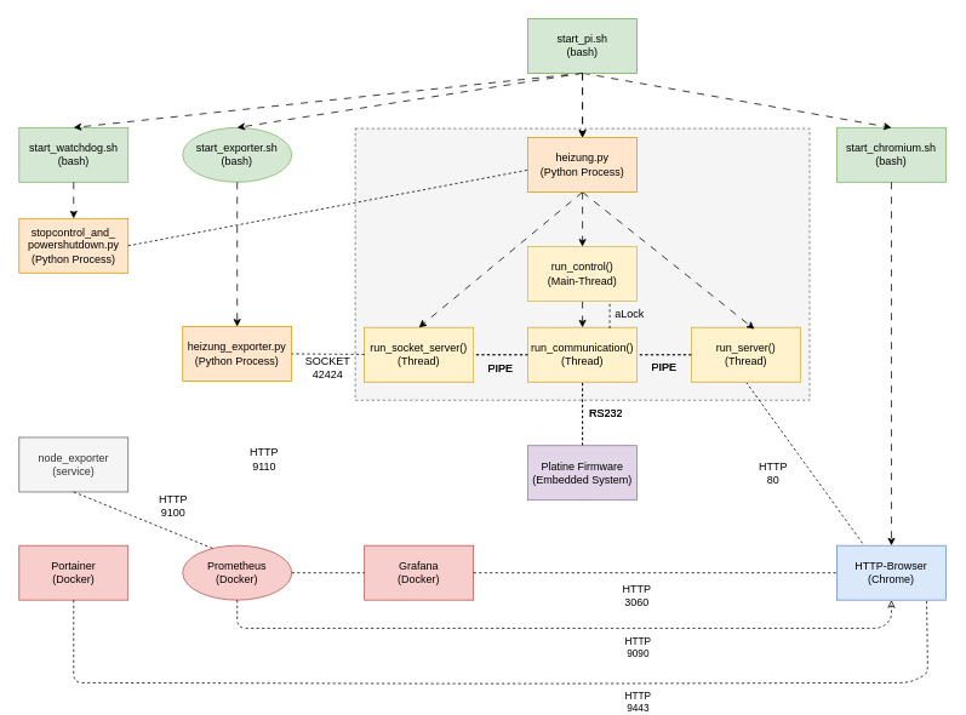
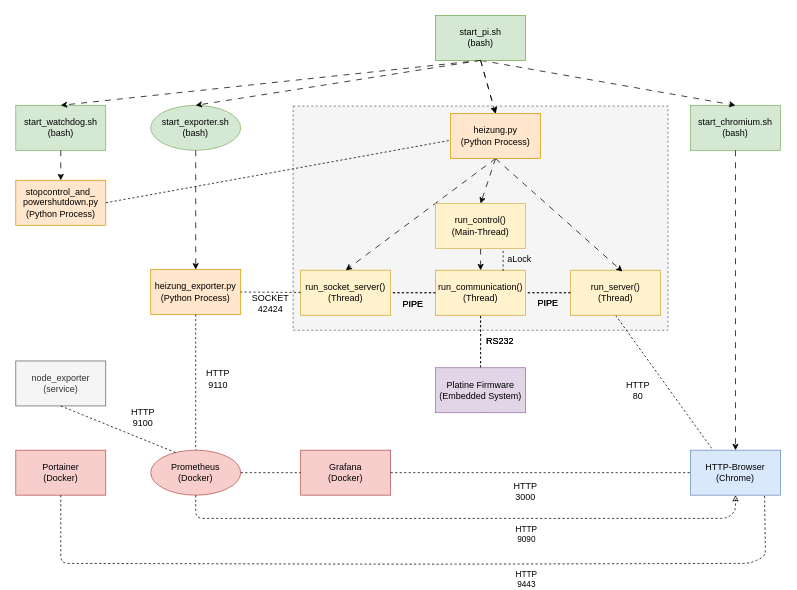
- <mxCell id="63" value="heizung.py&lt;br&gt;(Python Process)" style="rounded=0;whiteSpace=wrap;html=1;fillColor=#ffe6cc;strokeColor=#d79b00;" parent="1" vertex="1"><mxGeometry x="580" y="151" width="120" height="60" as="geometry" /></mxCell>
+ <mxCell id="63" value="heizung.py&lt;br&gt;(Python Process)" style="rounded=0;whiteSpace=wrap;html=1;fillColor=#ffe6cc;strokeColor=#d79b00;" parent="1" vertex="1"><mxGeometry x="600" y="151" width="120" height="60" as="geometry" /></mxCell>
+ <mxCell id="50" value="" style="endArrow=none;dashed=1;html=1;rounded=0;exitX=0.5;exitY=1;exitDx=0;exitDy=0;entryX=0.5;entryY=0;entryDx=0;entryDy=0;" parent="1" source="2" target="22" edge="1"><mxGeometry width="50" height="50" relative="1" as="geometry"><mxPoint x="530" y="670" as="sourcePoint" /><mxPoint x="930" y="670" as="targetPoint" /></mxGeometry></mxCell>
- <mxCell id="47" value="HTTP&lt;br&gt;3060" style="text;html=1;strokeColor=none;fillColor=none;align=center;verticalAlign=middle;whiteSpace=wrap;rounded=0;" parent="1" vertex="1"><mxGeometry x="670" y="640" width="60" height="30" as="geometry" /></mxCell>
+ <mxCell id="47" value="HTTP&lt;br&gt;3000" style="text;html=1;strokeColor=none;fillColor=none;align=center;verticalAlign=middle;whiteSpace=wrap;rounded=0;" parent="1" vertex="1"><mxGeometry x="670" y="640" width="60" height="30" as="geometry" /></mxCell>
